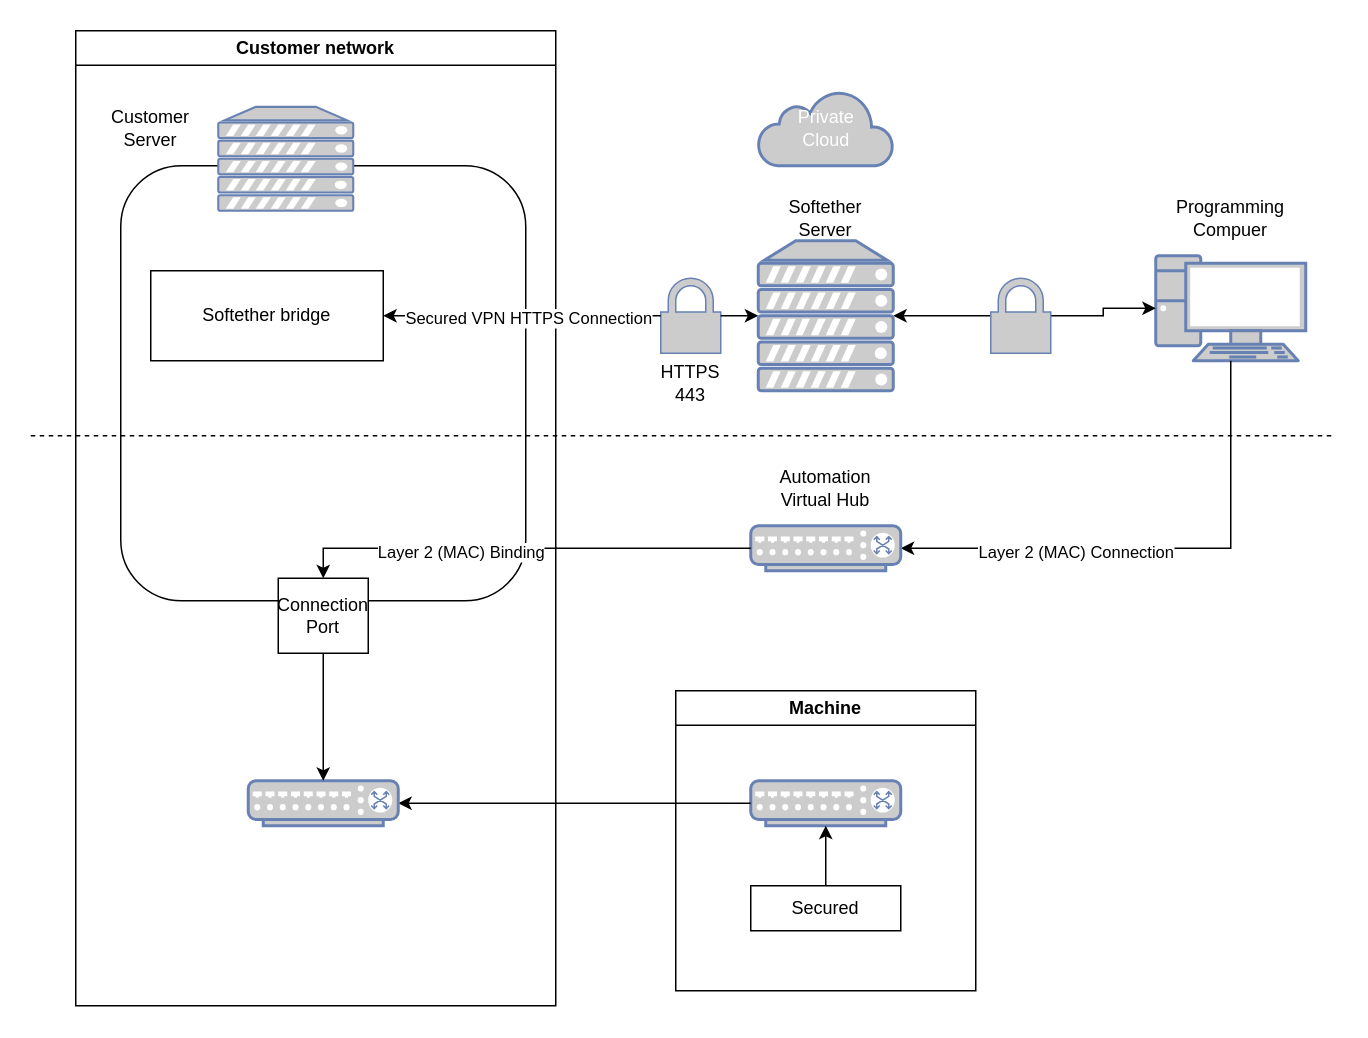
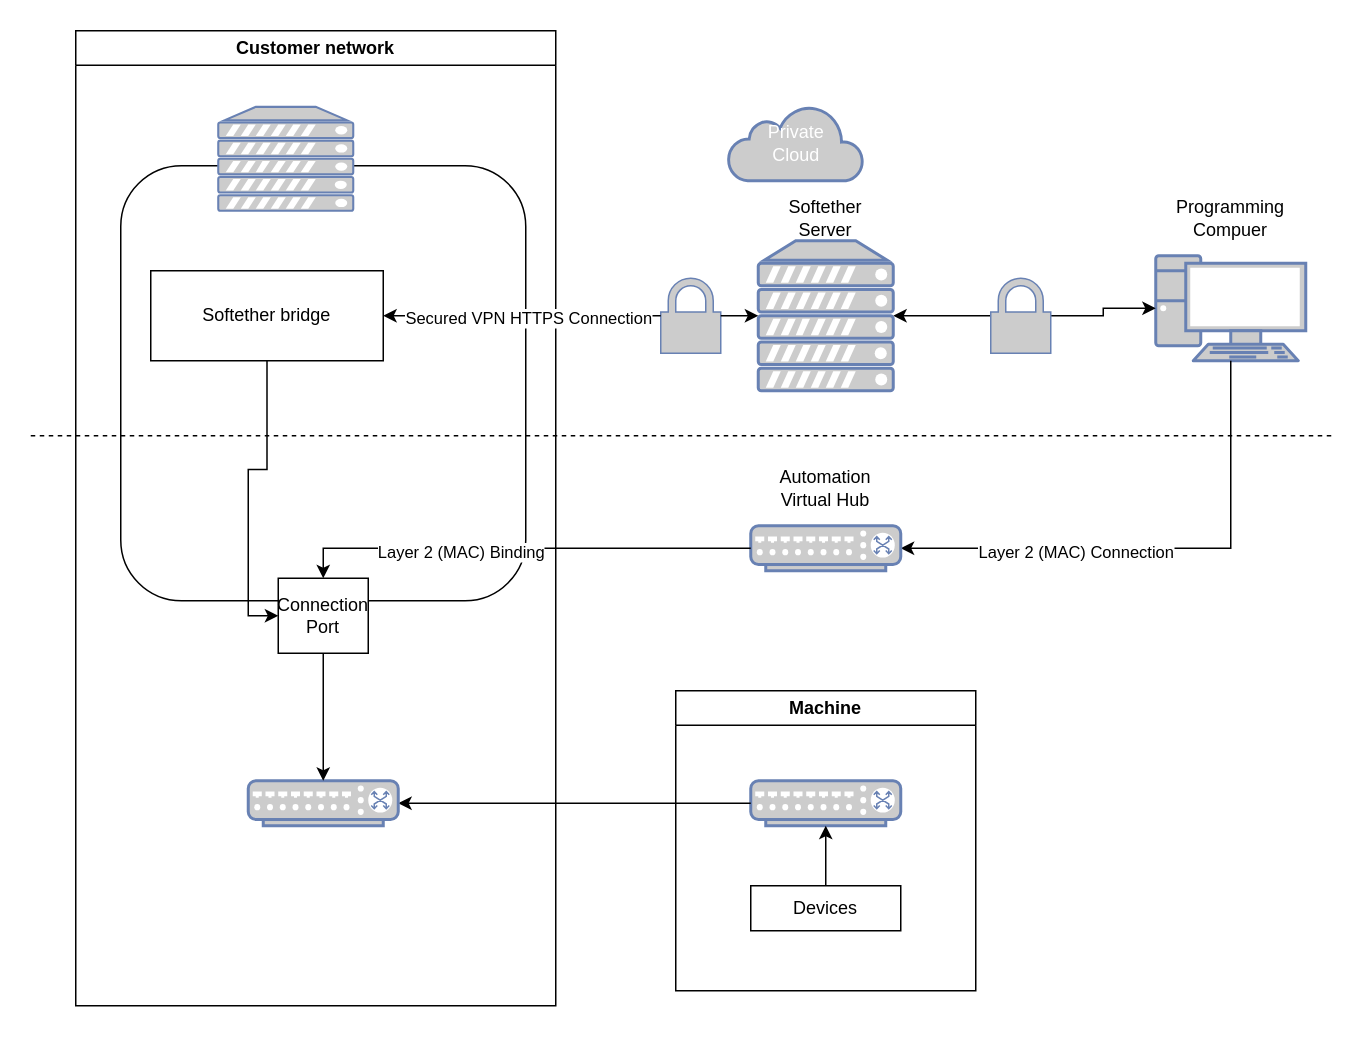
- <mxCell id="21" value="Customer Server" style="text;html=1;strokeColor=none;fillColor=none;align=center;verticalAlign=middle;whiteSpace=wrap;rounded=0;" parent="16" vertex="1"><mxGeometry x="20" y="50" width="60" height="30" as="geometry" /></mxCell>
- <mxCell id="5" value="Private&lt;br&gt;Cloud" style="html=1;outlineConnect=0;fillColor=#CCCCCC;strokeColor=#6881B3;gradientColor=none;gradientDirection=north;strokeWidth=2;shape=mxgraph.networks.cloud;fontColor=#ffffff;" parent="1" vertex="1"><mxGeometry x="505" y="60" width="90" height="50" as="geometry" /></mxCell>
+ <mxCell id="5" value="Private&lt;br&gt;Cloud" style="html=1;outlineConnect=0;fillColor=#CCCCCC;strokeColor=#6881B3;gradientColor=none;gradientDirection=north;strokeWidth=2;shape=mxgraph.networks.cloud;fontColor=#ffffff;" parent="1" vertex="1"><mxGeometry x="485" y="70" width="90" height="50" as="geometry" /></mxCell>
- <mxCell id="38" value="HTTPS 443" style="text;html=1;strokeColor=none;fillColor=none;align=center;verticalAlign=middle;whiteSpace=wrap;rounded=0;" vertex="1" parent="1"><mxGeometry x="430" y="240" width="60" height="30" as="geometry" /></mxCell>
+ <mxCell id="22" style="edgeStyle=orthogonalEdgeStyle;rounded=0;orthogonalLoop=1;jettySize=auto;html=1;exitX=0.5;exitY=1;exitDx=0;exitDy=0;entryX=0;entryY=0.5;entryDx=0;entryDy=0;" parent="16" source="23" target="24" edge="1"><mxGeometry relative="1" as="geometry" /></mxCell>
- <mxCell id="12" value="Secured" style="rounded=0;whiteSpace=wrap;html=1;" parent="11" vertex="1"><mxGeometry x="50" y="130" width="100" height="30" as="geometry" /></mxCell>
+ <mxCell id="12" value="Devices" style="rounded=0;whiteSpace=wrap;html=1;" parent="11" vertex="1"><mxGeometry x="50" y="130" width="100" height="30" as="geometry" /></mxCell>
